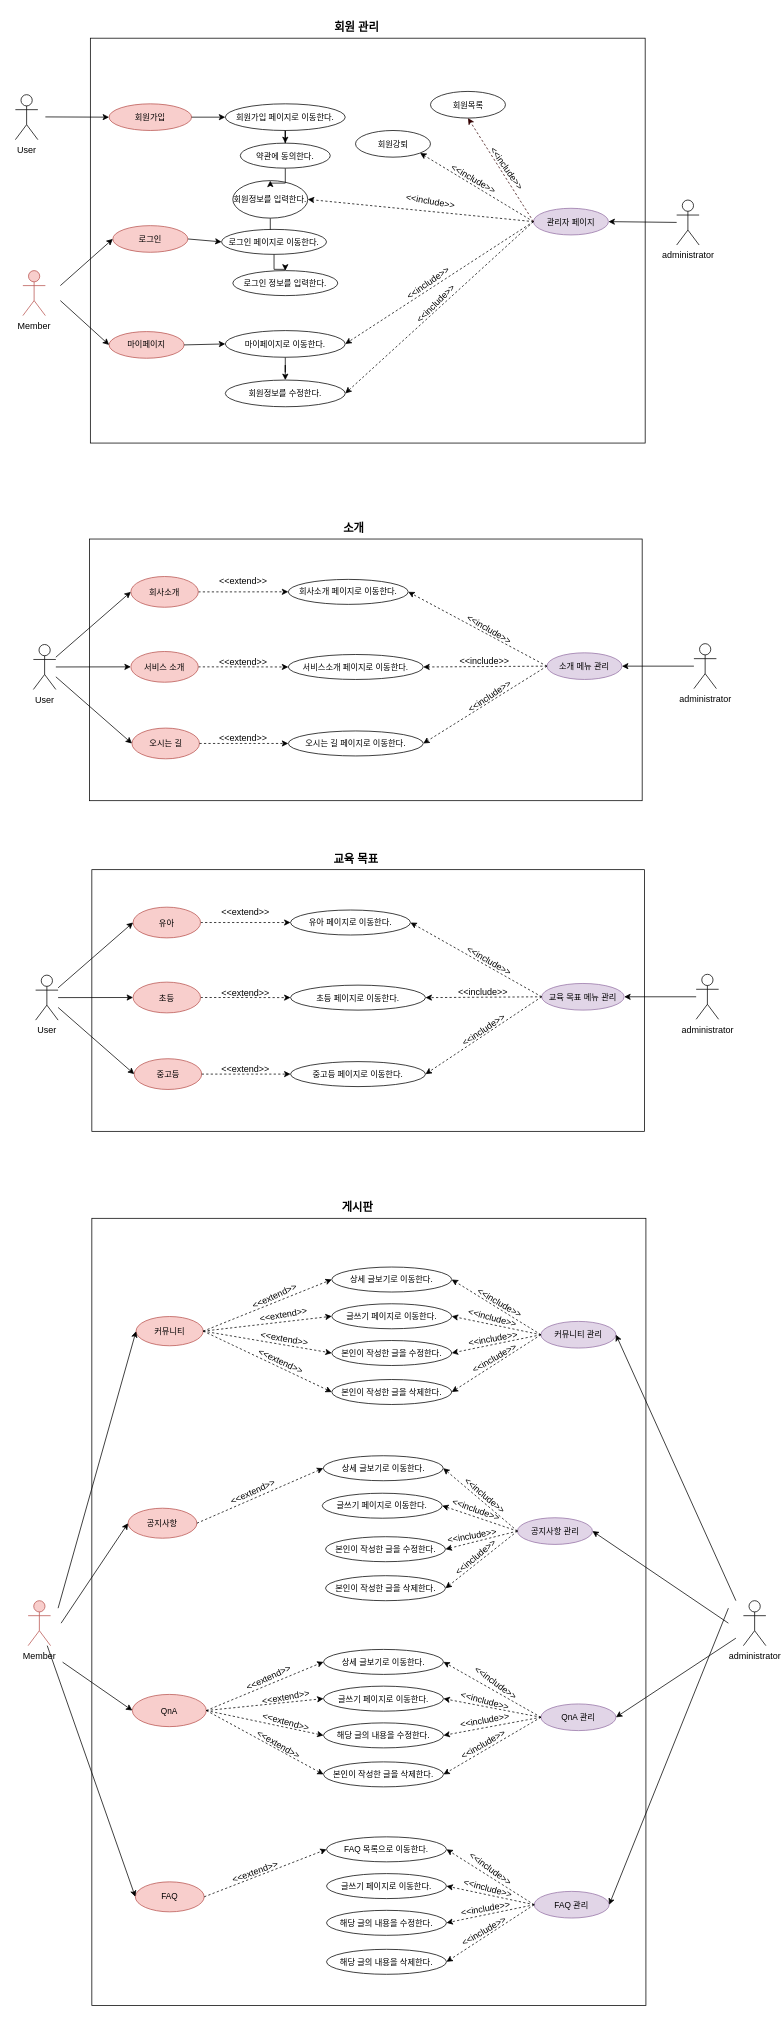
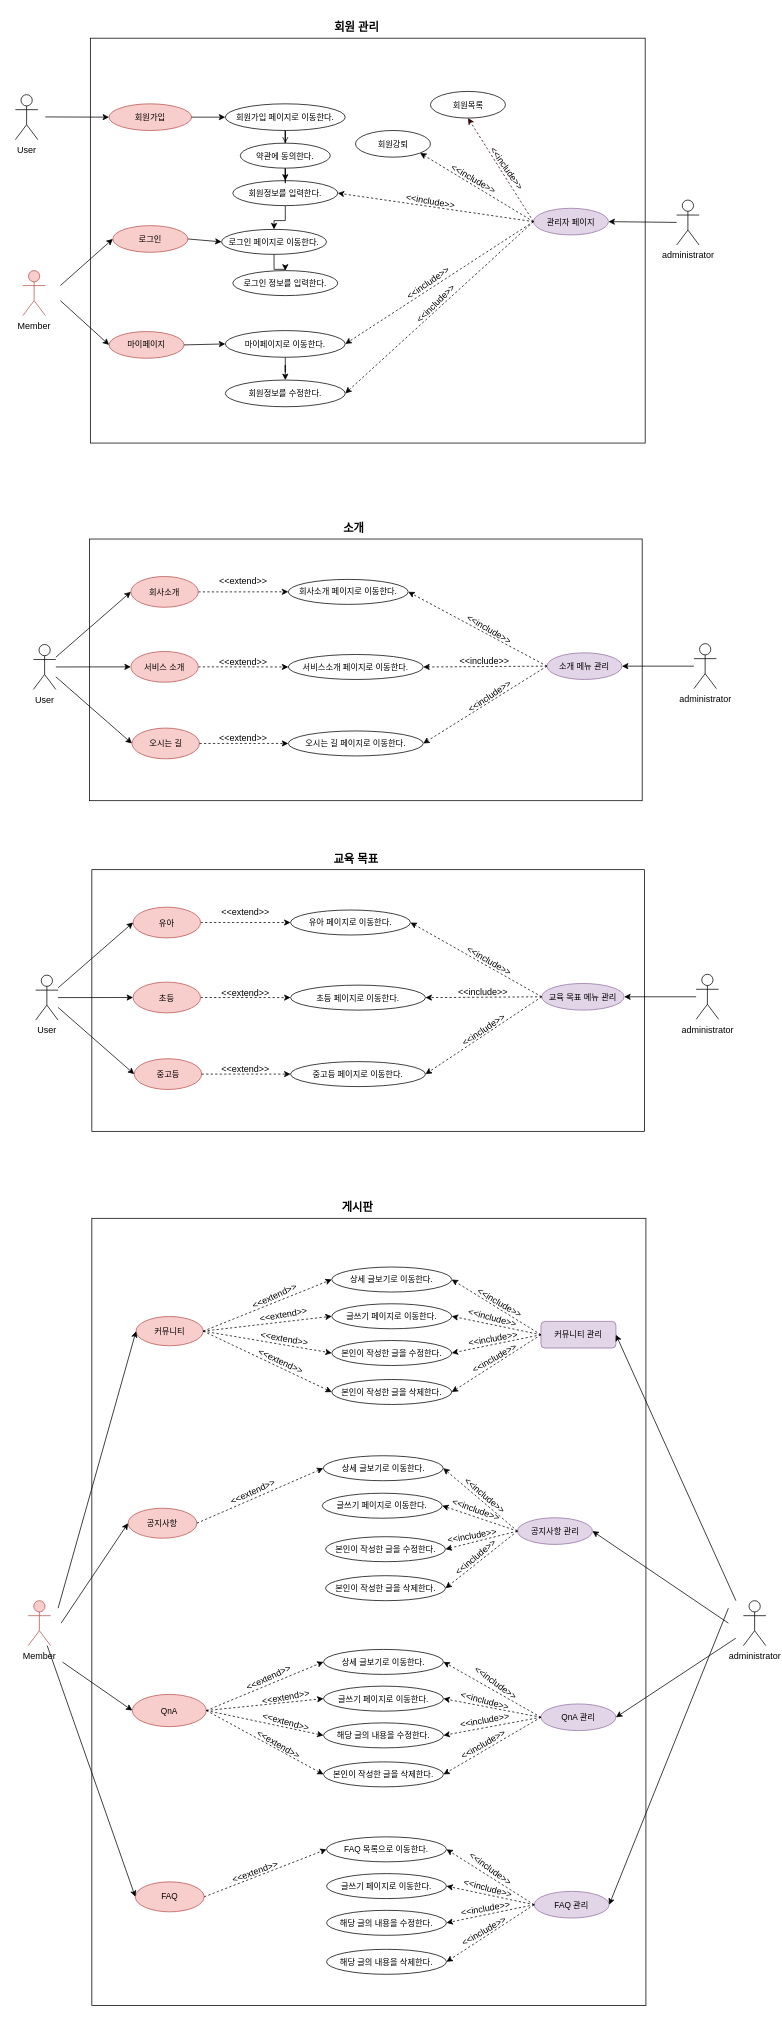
- <mxCell id="5" style="edgeStyle=orthogonalEdgeStyle;rounded=0;orthogonalLoop=1;jettySize=auto;html=1;exitX=0.5;exitY=1;exitDx=0;exitDy=0;" parent="1" source="6" target="10" edge="1"><mxGeometry relative="1" as="geometry"><mxPoint x="380" y="270" as="sourcePoint" /></mxGeometry></mxCell>
+ <mxCell id="5" style="edgeStyle=orthogonalEdgeStyle;rounded=0;orthogonalLoop=1;jettySize=auto;html=1;exitX=0.5;exitY=1;exitDx=0;exitDy=0;endArrow=open;" parent="1" source="6" target="10" edge="1"><mxGeometry relative="1" as="geometry"><mxPoint x="380" y="270" as="sourcePoint" /></mxGeometry></mxCell>
- <mxCell id="8" value="회원정보를 입력한다." style="ellipse;whiteSpace=wrap;html=1;fontSize=11;" parent="1" vertex="1"><mxGeometry x="310" y="240" width="100" height="50" as="geometry" /></mxCell>
+ <mxCell id="8" value="회원정보를 입력한다." style="ellipse;whiteSpace=wrap;html=1;fontSize=11;" parent="1" vertex="1"><mxGeometry x="310" y="240" width="140" height="33.33" as="geometry" /></mxCell>
- <mxCell id="40" value="커뮤니티 관리" style="ellipse;whiteSpace=wrap;html=1;fontSize=11;fillColor=#e1d5e7;strokeColor=#9673a6;" parent="1" vertex="1"><mxGeometry x="721" y="1761.49" width="100" height="35.56" as="geometry" /></mxCell>
+ <mxCell id="40" value="커뮤니티 관리" style="whiteSpace=wrap;html=1;fontSize=11;fillColor=#e1d5e7;strokeColor=#9673a6;rounded=1;" parent="1" vertex="1"><mxGeometry x="721" y="1761.49" width="100" height="35.56" as="geometry" /></mxCell>
